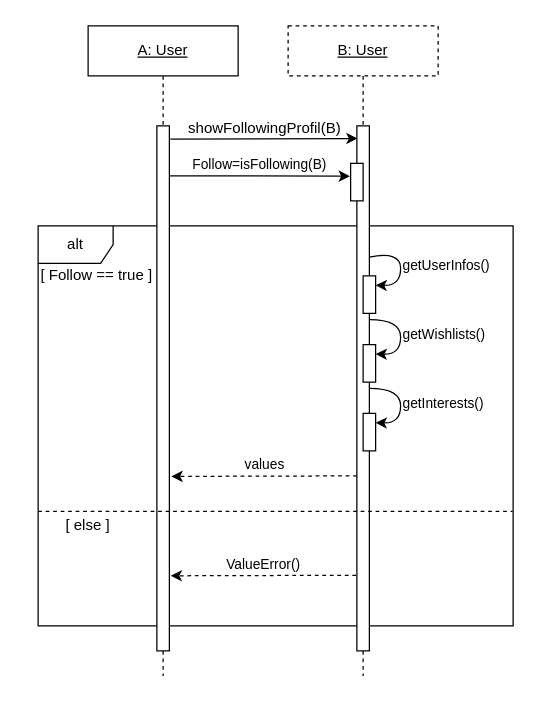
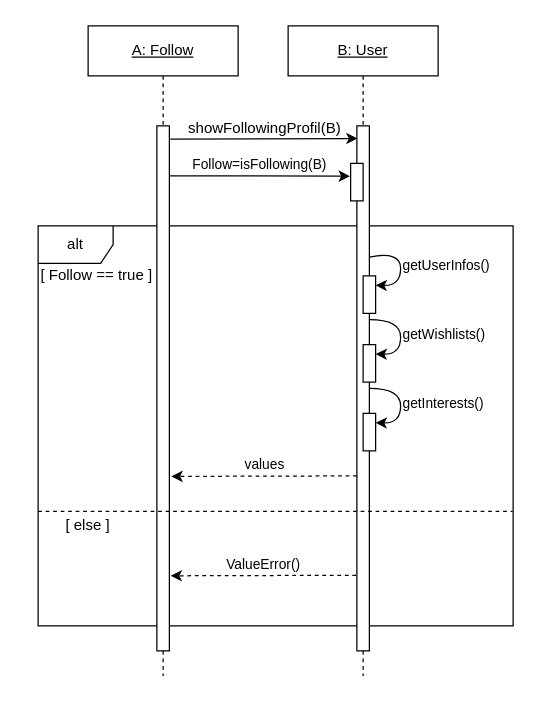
- <mxCell id="4" value="&lt;u&gt;A: User&lt;/u&gt;" style="rounded=0;whiteSpace=wrap;html=1;" vertex="1" parent="1"><mxGeometry x="70" y="20" width="120" height="40" as="geometry" /></mxCell>
+ <mxCell id="4" value="&lt;u&gt;A: Follow&lt;/u&gt;" style="rounded=0;whiteSpace=wrap;html=1;" vertex="1" parent="1"><mxGeometry x="70" y="20" width="120" height="40" as="geometry" /></mxCell>
- <mxCell id="6" value="&lt;u&gt;B: User&lt;/u&gt;" style="rounded=0;whiteSpace=wrap;html=1;dashed=1;" vertex="1" parent="1"><mxGeometry x="230" y="20" width="120" height="40" as="geometry" /></mxCell>
+ <mxCell id="6" value="&lt;u&gt;B: User&lt;/u&gt;" style="rounded=0;whiteSpace=wrap;html=1;" vertex="1" parent="1"><mxGeometry x="230" y="20" width="120" height="40" as="geometry" /></mxCell>
